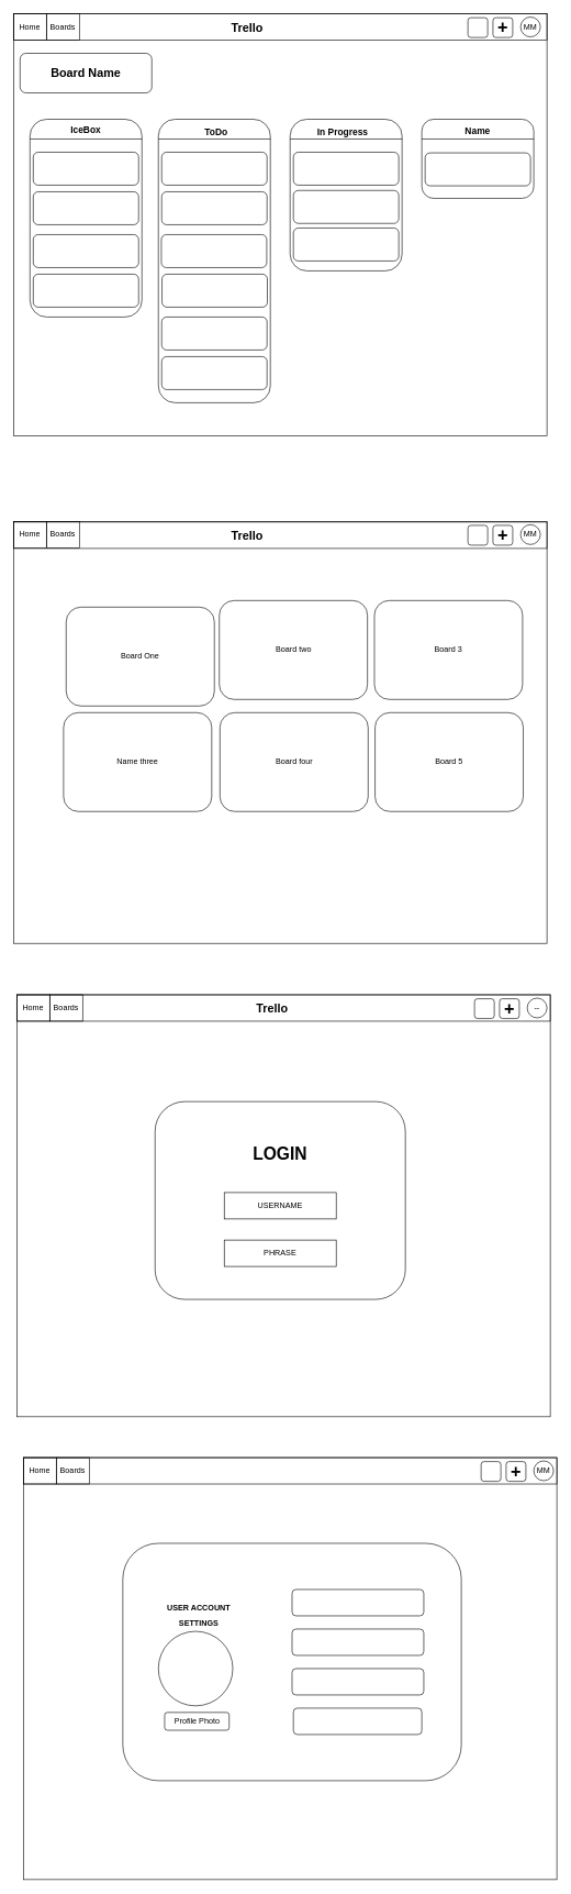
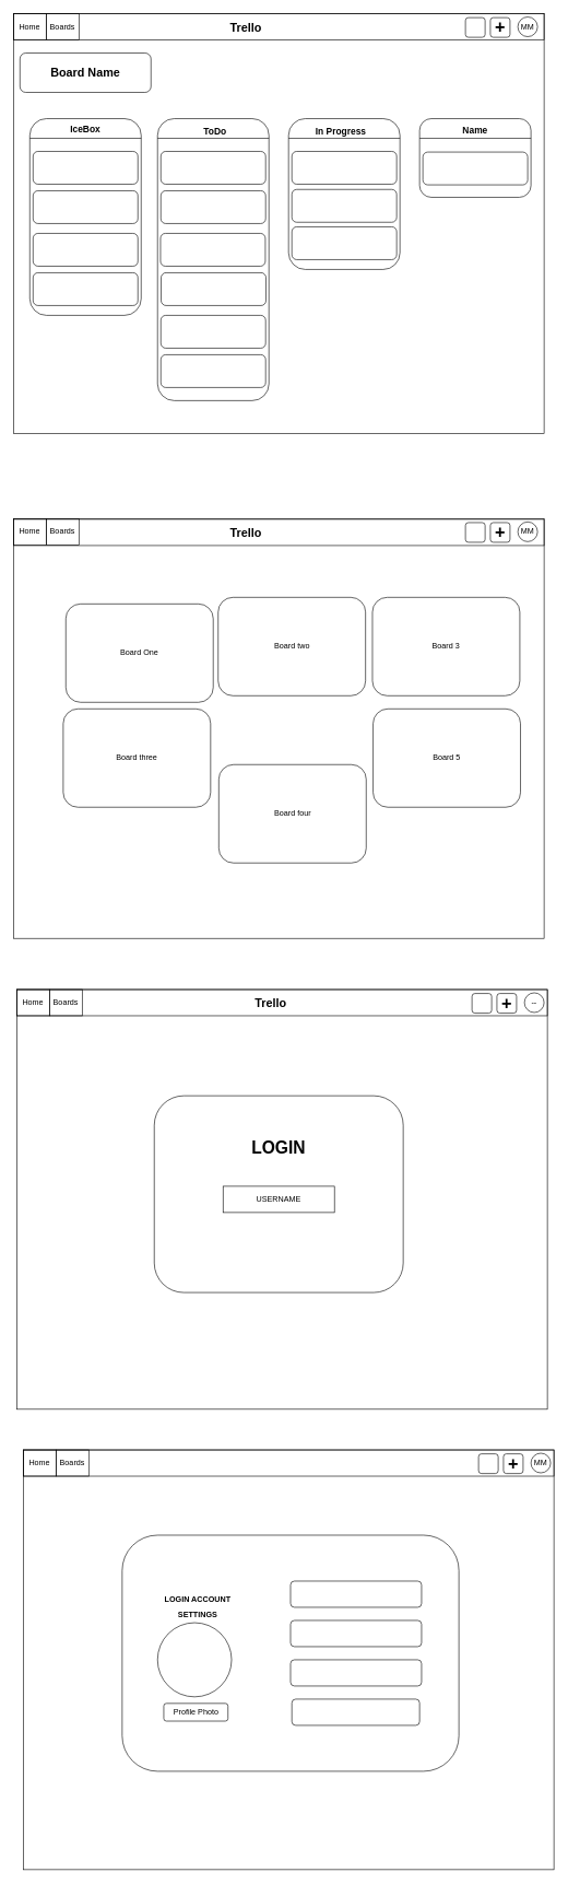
- <mxCell id="48" value="Name three" style="rounded=1;whiteSpace=wrap;html=1;fillColor=none;" vertex="1" parent="1"><mxGeometry x="96" y="1080" width="225" height="150" as="geometry" /></mxCell>
+ <mxCell id="48" value="Board three" style="rounded=1;whiteSpace=wrap;html=1;fillColor=none;" vertex="1" parent="1"><mxGeometry x="96" y="1080" width="225" height="150" as="geometry" /></mxCell>
- <mxCell id="49" value="Board four" style="rounded=1;whiteSpace=wrap;html=1;fillColor=none;" vertex="1" parent="1"><mxGeometry x="333.5" y="1080" width="225" height="150" as="geometry" /></mxCell>
+ <mxCell id="49" value="Board four" style="rounded=1;whiteSpace=wrap;html=1;fillColor=none;" vertex="1" parent="1"><mxGeometry x="333.5" y="1165" width="225" height="150" as="geometry" /></mxCell>
- <mxCell id="61" value="PHRASE" style="text;html=1;strokeColor=#000000;fillColor=none;align=center;verticalAlign=middle;whiteSpace=wrap;rounded=0;" vertex="1" parent="1"><mxGeometry x="340" y="1880" width="170" height="40" as="geometry" /></mxCell>
- <mxCell id="75" value="&lt;p style=&quot;line-height: 190%&quot;&gt;USER ACCOUNT&lt;br&gt;SETTINGS&lt;br&gt;&lt;/p&gt;" style="text;html=1;strokeColor=none;fillColor=none;align=center;verticalAlign=middle;whiteSpace=wrap;rounded=0;fontStyle=1" vertex="1" parent="1"><mxGeometry x="244" y="2410" width="115" height="80" as="geometry" /></mxCell>
+ <mxCell id="75" value="&lt;p style=&quot;line-height: 190%&quot;&gt;LOGIN ACCOUNT&lt;br&gt;SETTINGS&lt;br&gt;&lt;/p&gt;" style="text;html=1;strokeColor=none;fillColor=none;align=center;verticalAlign=middle;whiteSpace=wrap;rounded=0;fontStyle=1" vertex="1" parent="1"><mxGeometry x="244" y="2410" width="115" height="80" as="geometry" /></mxCell>
